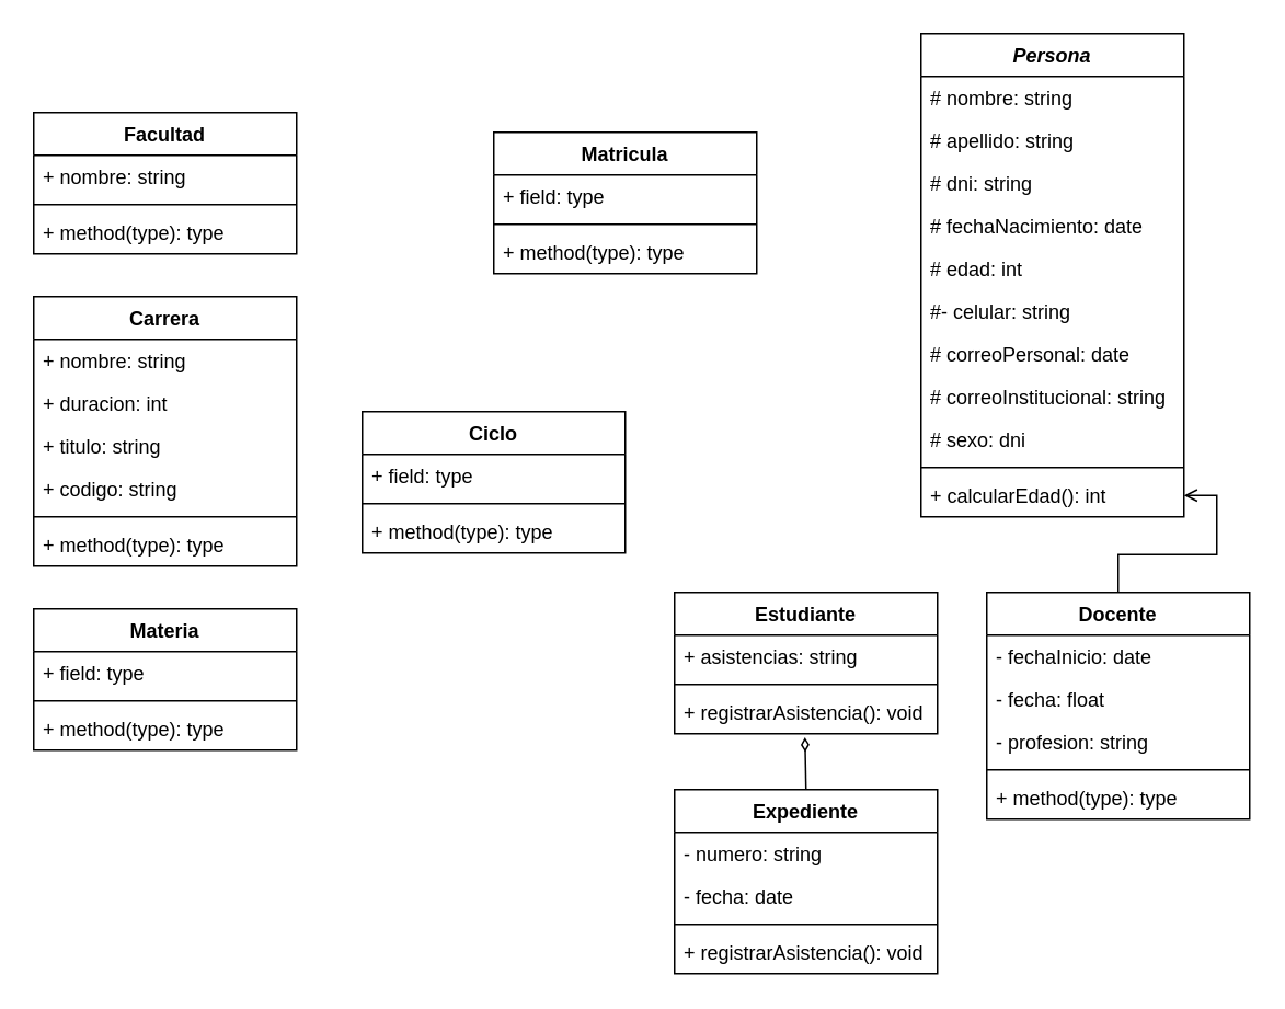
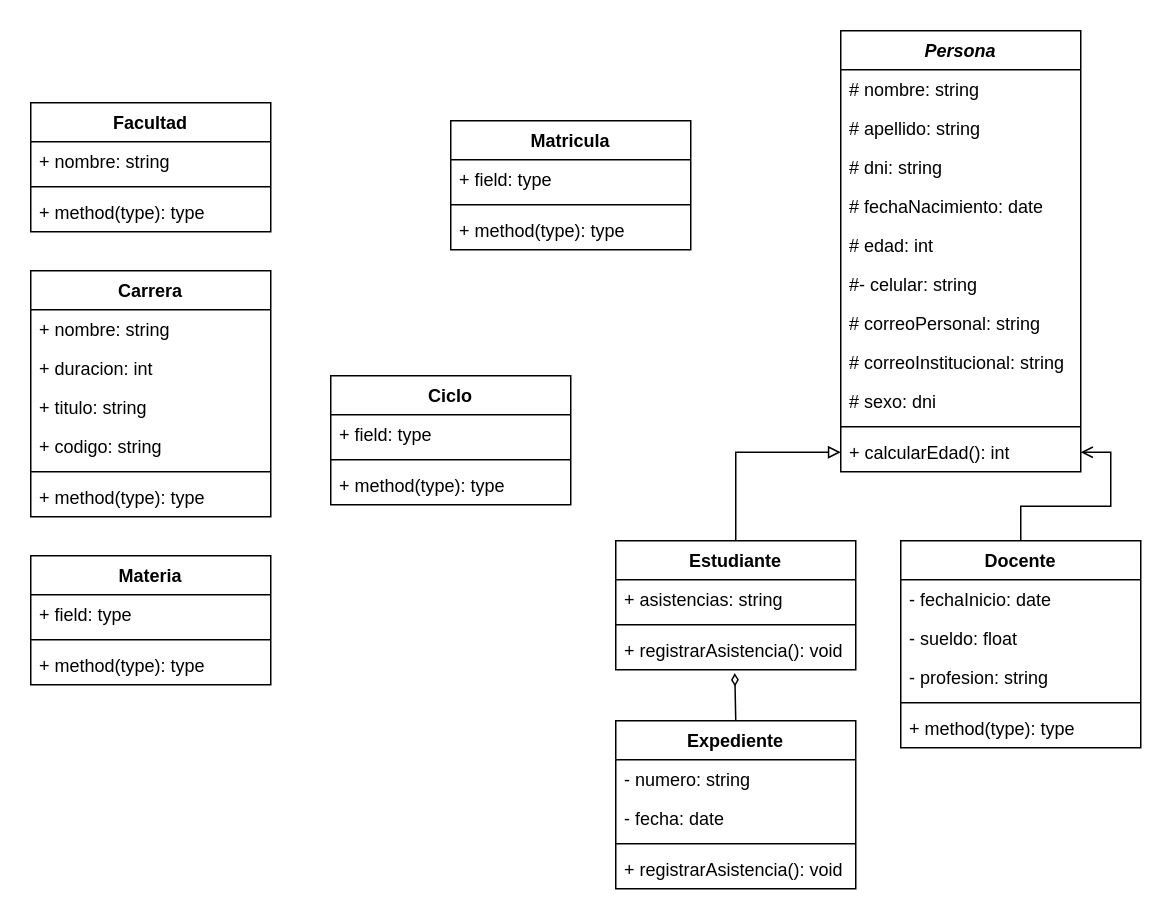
- <mxCell id="13" value="# correoPersonal: date" style="text;strokeColor=none;fillColor=none;align=left;verticalAlign=top;spacingLeft=4;spacingRight=4;overflow=hidden;rotatable=0;points=[[0,0.5],[1,0.5]];portConstraint=eastwest;whiteSpace=wrap;html=1;" vertex="1" parent="6"><mxGeometry y="182" width="160" height="26" as="geometry" /></mxCell>
+ <mxCell id="13" value="# correoPersonal: string" style="text;strokeColor=none;fillColor=none;align=left;verticalAlign=top;spacingLeft=4;spacingRight=4;overflow=hidden;rotatable=0;points=[[0,0.5],[1,0.5]];portConstraint=eastwest;whiteSpace=wrap;html=1;" vertex="1" parent="6"><mxGeometry y="182" width="160" height="26" as="geometry" /></mxCell>
+ <mxCell id="25" style="edgeStyle=orthogonalEdgeStyle;rounded=0;orthogonalLoop=1;jettySize=auto;html=1;exitX=0.5;exitY=0;exitDx=0;exitDy=0;entryX=0;entryY=0.5;entryDx=0;entryDy=0;endArrow=block;endFill=0;" edge="1" parent="1" source="26" target="17"><mxGeometry relative="1" as="geometry" /></mxCell>
- <mxCell id="41" value="- fecha: float" style="text;strokeColor=none;fillColor=none;align=left;verticalAlign=top;spacingLeft=4;spacingRight=4;overflow=hidden;rotatable=0;points=[[0,0.5],[1,0.5]];portConstraint=eastwest;whiteSpace=wrap;html=1;" vertex="1" parent="39"><mxGeometry y="52" width="160" height="26" as="geometry" /></mxCell>
+ <mxCell id="41" value="- sueldo: float" style="text;strokeColor=none;fillColor=none;align=left;verticalAlign=top;spacingLeft=4;spacingRight=4;overflow=hidden;rotatable=0;points=[[0,0.5],[1,0.5]];portConstraint=eastwest;whiteSpace=wrap;html=1;" vertex="1" parent="39"><mxGeometry y="52" width="160" height="26" as="geometry" /></mxCell>
